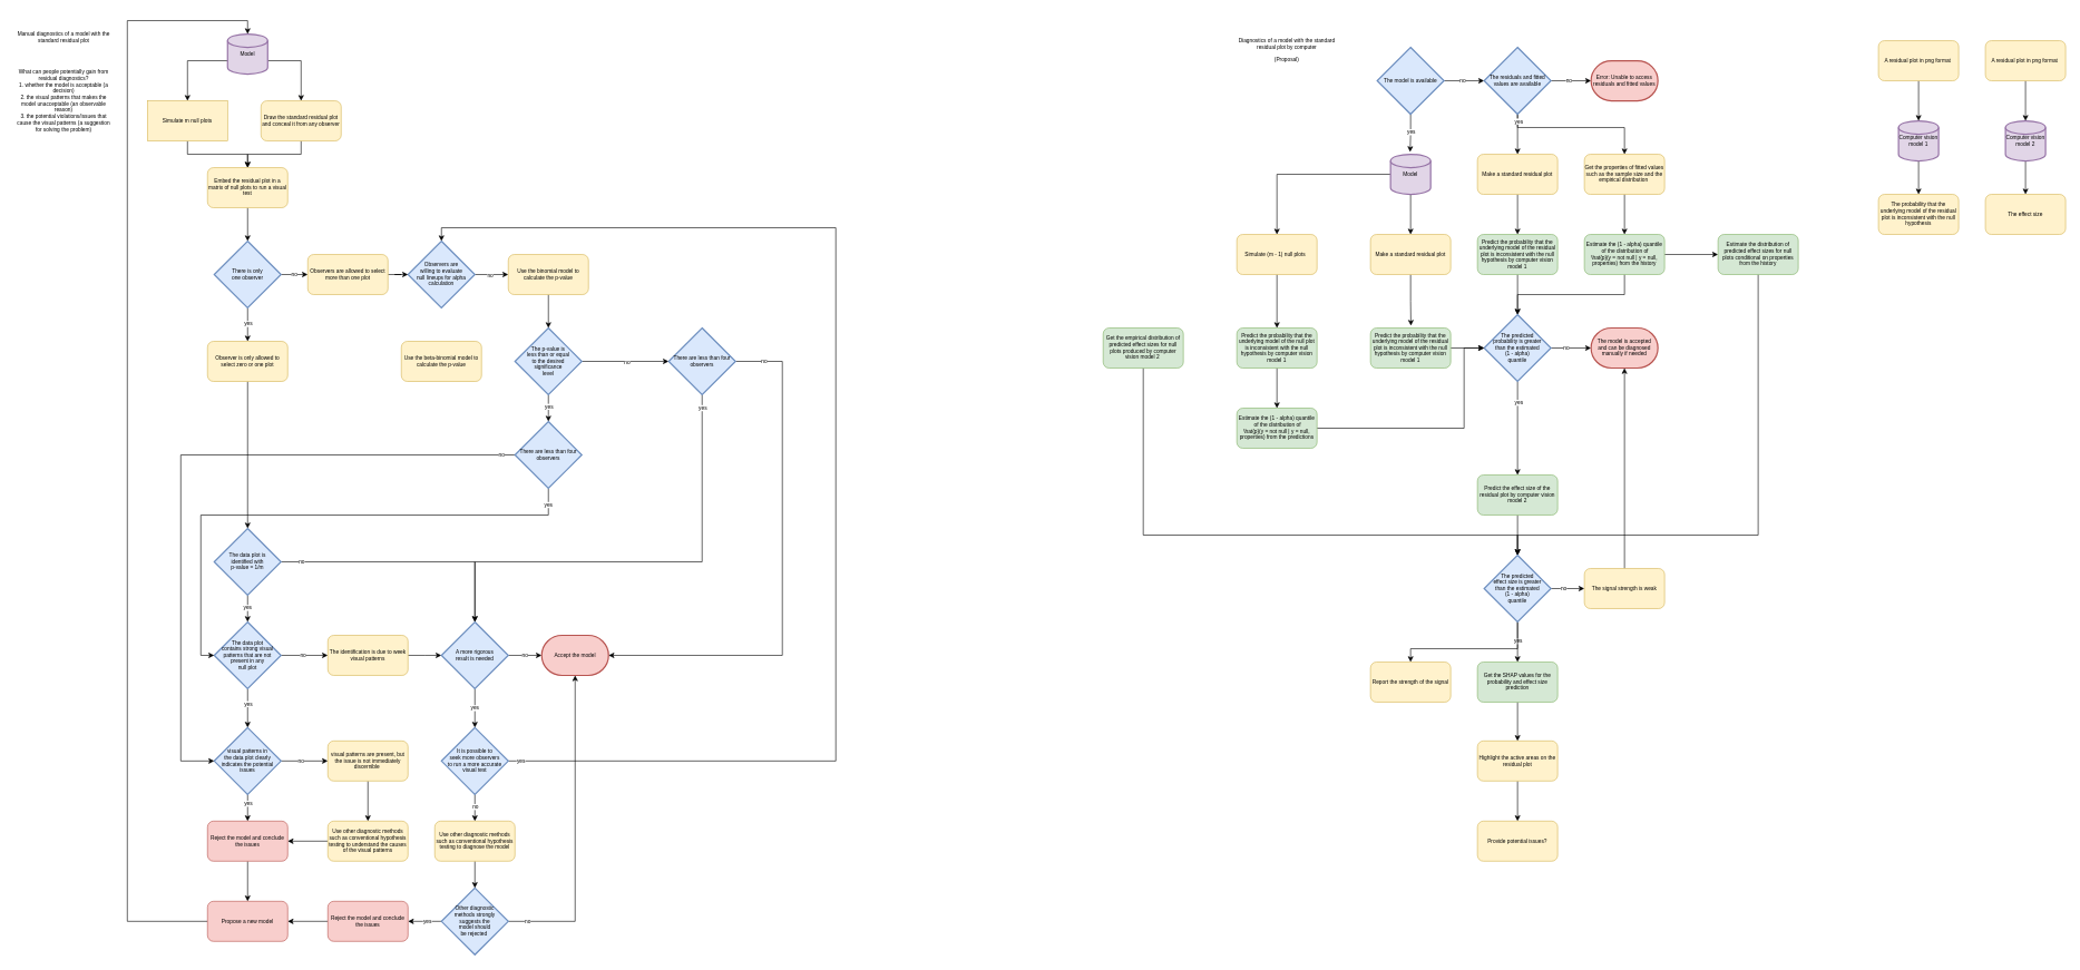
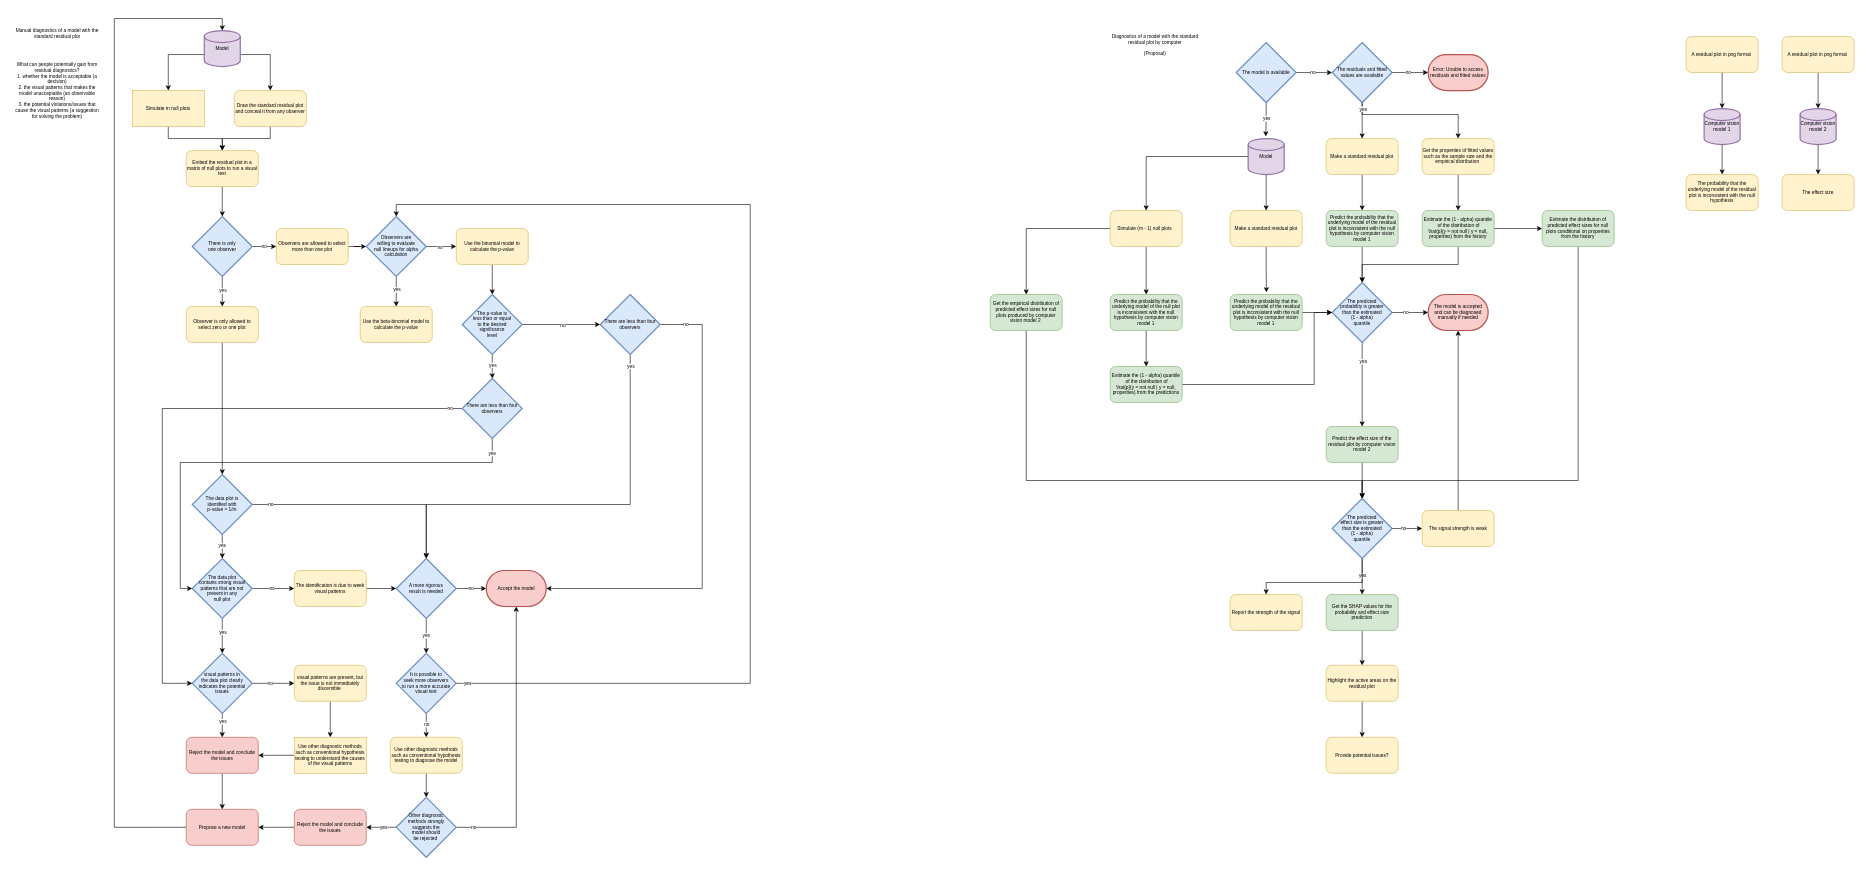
+ <mxCell id="122" style="edgeStyle=orthogonalEdgeStyle;rounded=0;orthogonalLoop=1;jettySize=auto;html=1;entryX=0.5;entryY=0;entryDx=0;entryDy=0;fontSize=8;" edge="1" parent="1" source="123" target="132"><mxGeometry relative="1" as="geometry" /></mxCell>
+ <mxCell id="51" style="edgeStyle=orthogonalEdgeStyle;rounded=0;orthogonalLoop=1;jettySize=auto;html=1;entryX=0.5;entryY=0;entryDx=0;entryDy=0;fontSize=8;" edge="1" parent="1" source="53" target="54"><mxGeometry relative="1" as="geometry" /></mxCell>
+ <mxCell id="52" value="yes" style="edgeLabel;html=1;align=center;verticalAlign=middle;resizable=0;points=[];fontSize=8;" vertex="1" connectable="0" parent="51"><mxGeometry x="-0.148" relative="1" as="geometry"><mxPoint as="offset" /></mxGeometry></mxCell>
- <mxCell id="40" value="Use other diagnostic methods such as conventional hypothesis testing to understand the causes of the visual patterns" style="rounded=1;whiteSpace=wrap;html=1;fontSize=8;fillColor=#fff2cc;strokeColor=#d6b656;" vertex="1" parent="1"><mxGeometry x="490" y="1228.07" width="120" height="60" as="geometry" /></mxCell>
+ <mxCell id="40" value="Use other diagnostic methods such as conventional hypothesis testing to understand the causes of the visual patterns" style="whiteSpace=wrap;html=1;fontSize=8;fillColor=#fff2cc;strokeColor=#d6b656;rounded=0;" vertex="1" parent="1"><mxGeometry x="490" y="1228.07" width="120" height="60" as="geometry" /></mxCell>
